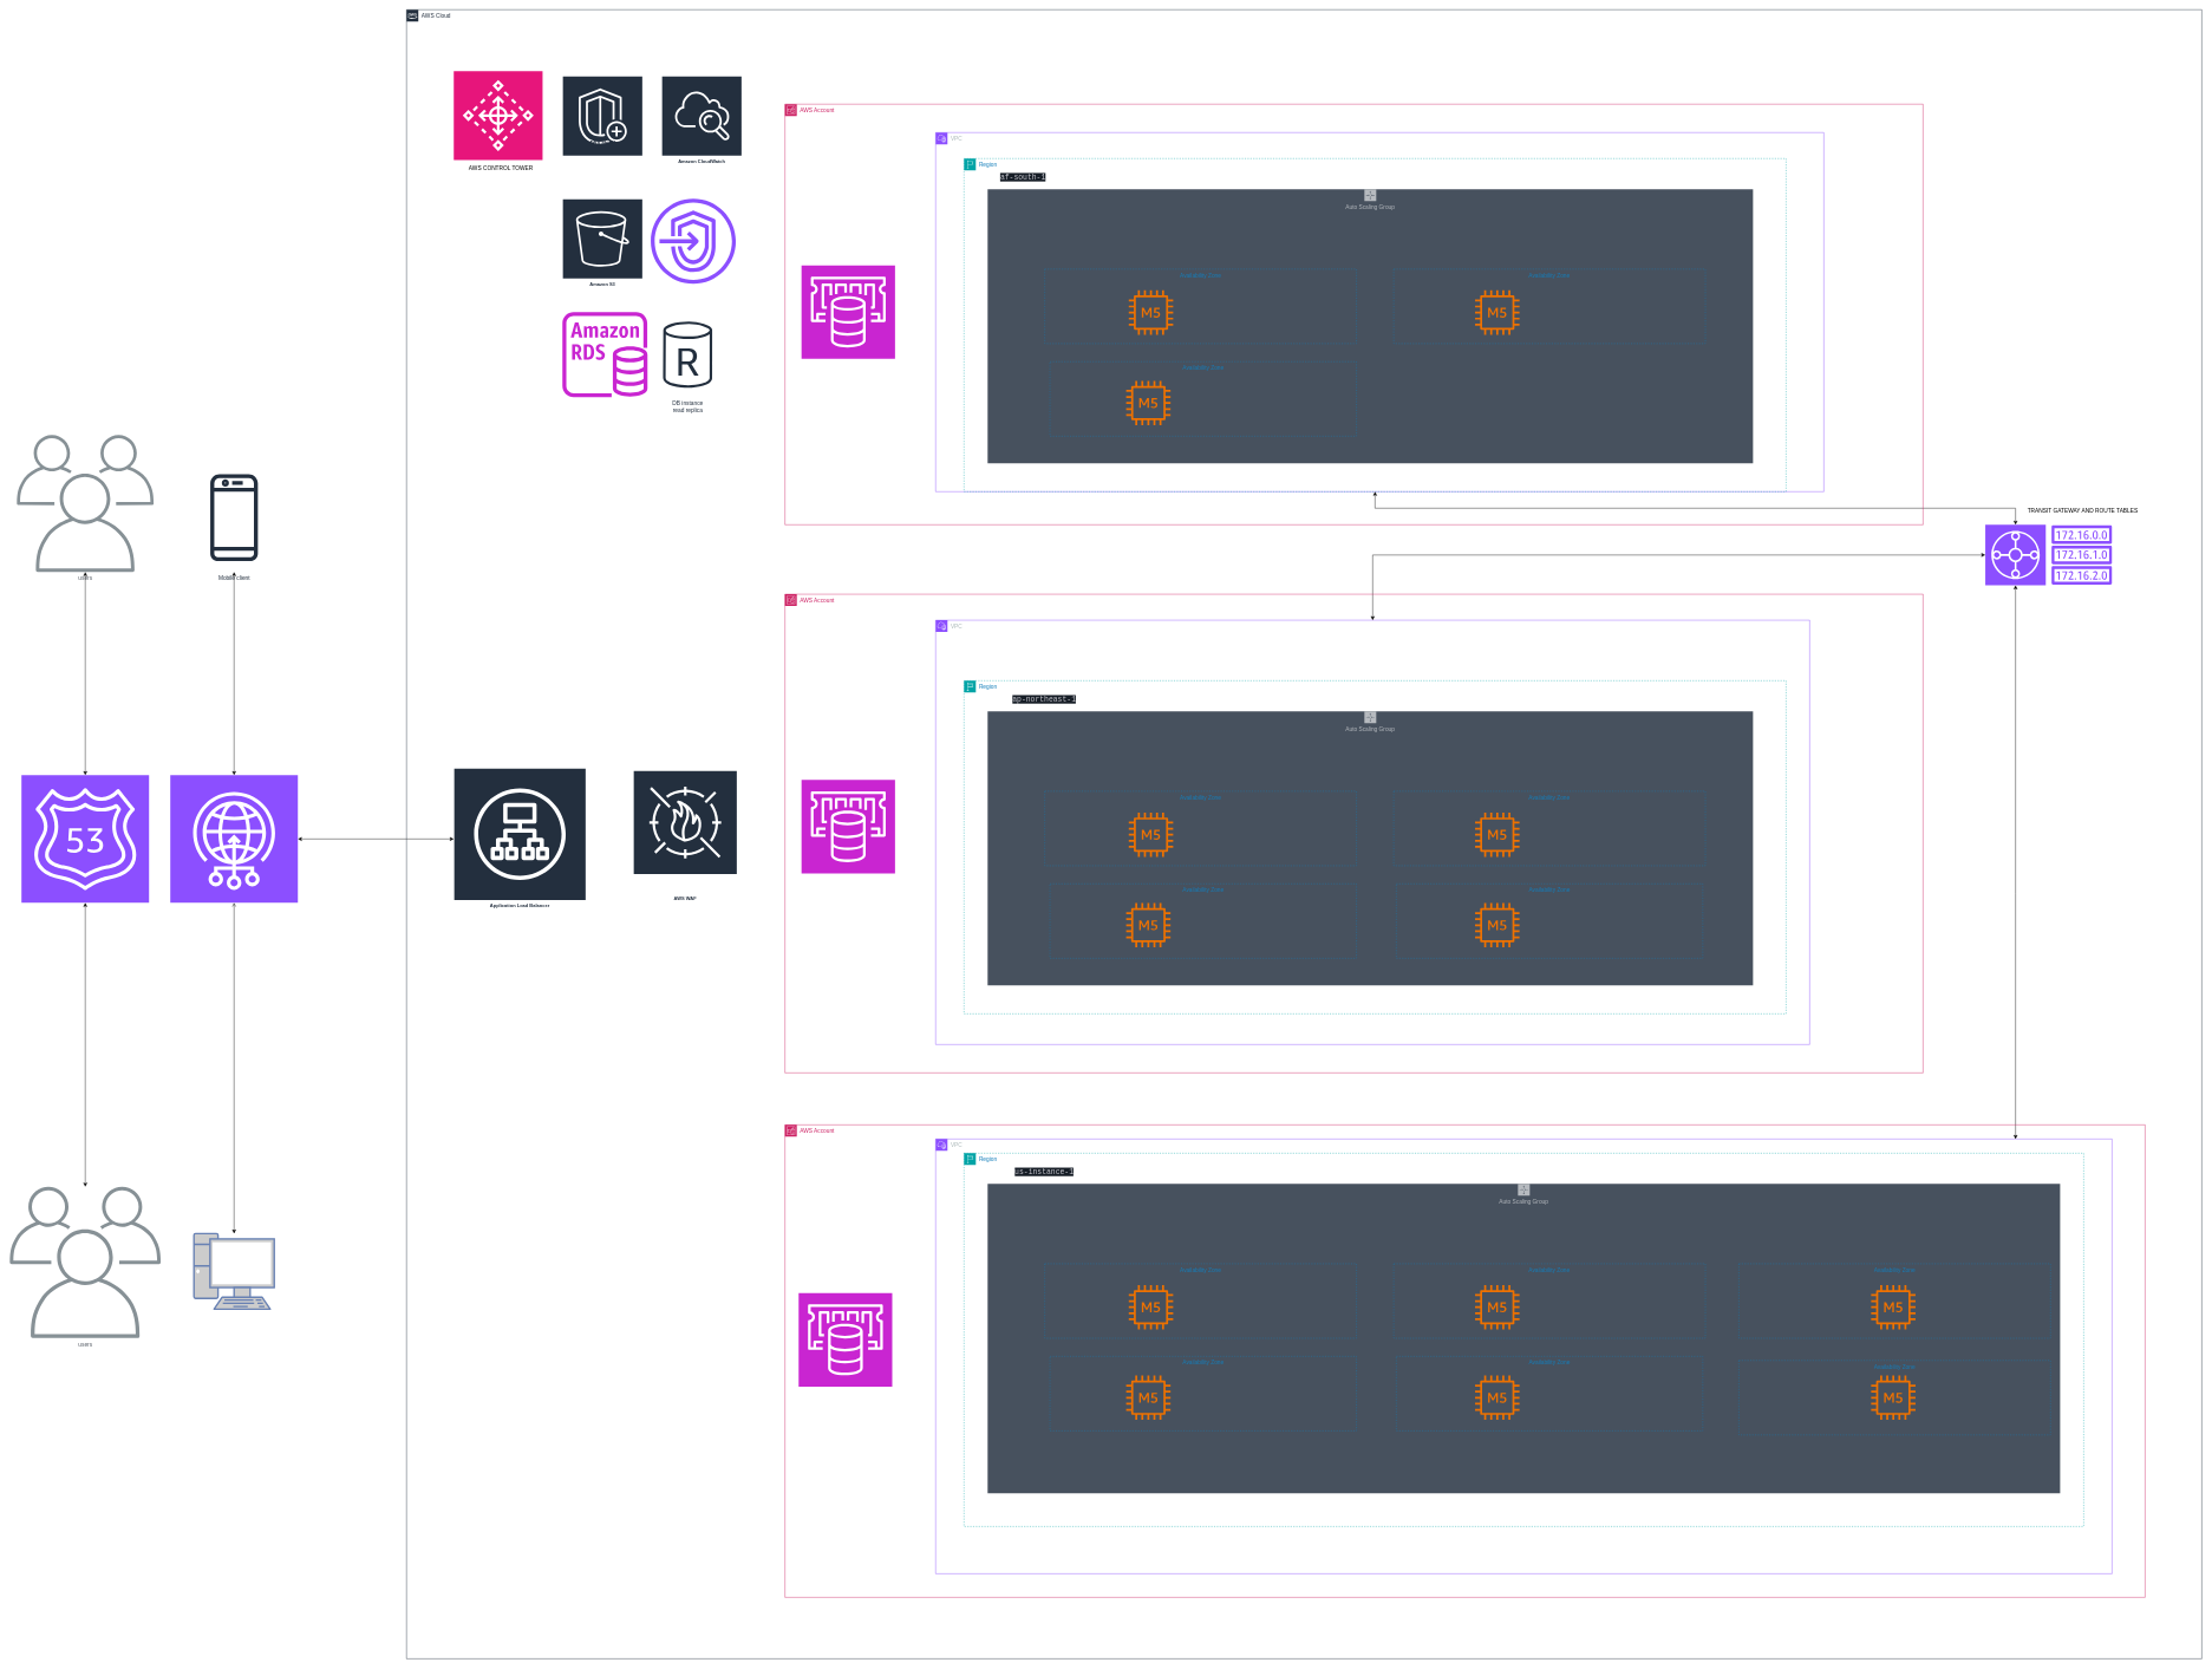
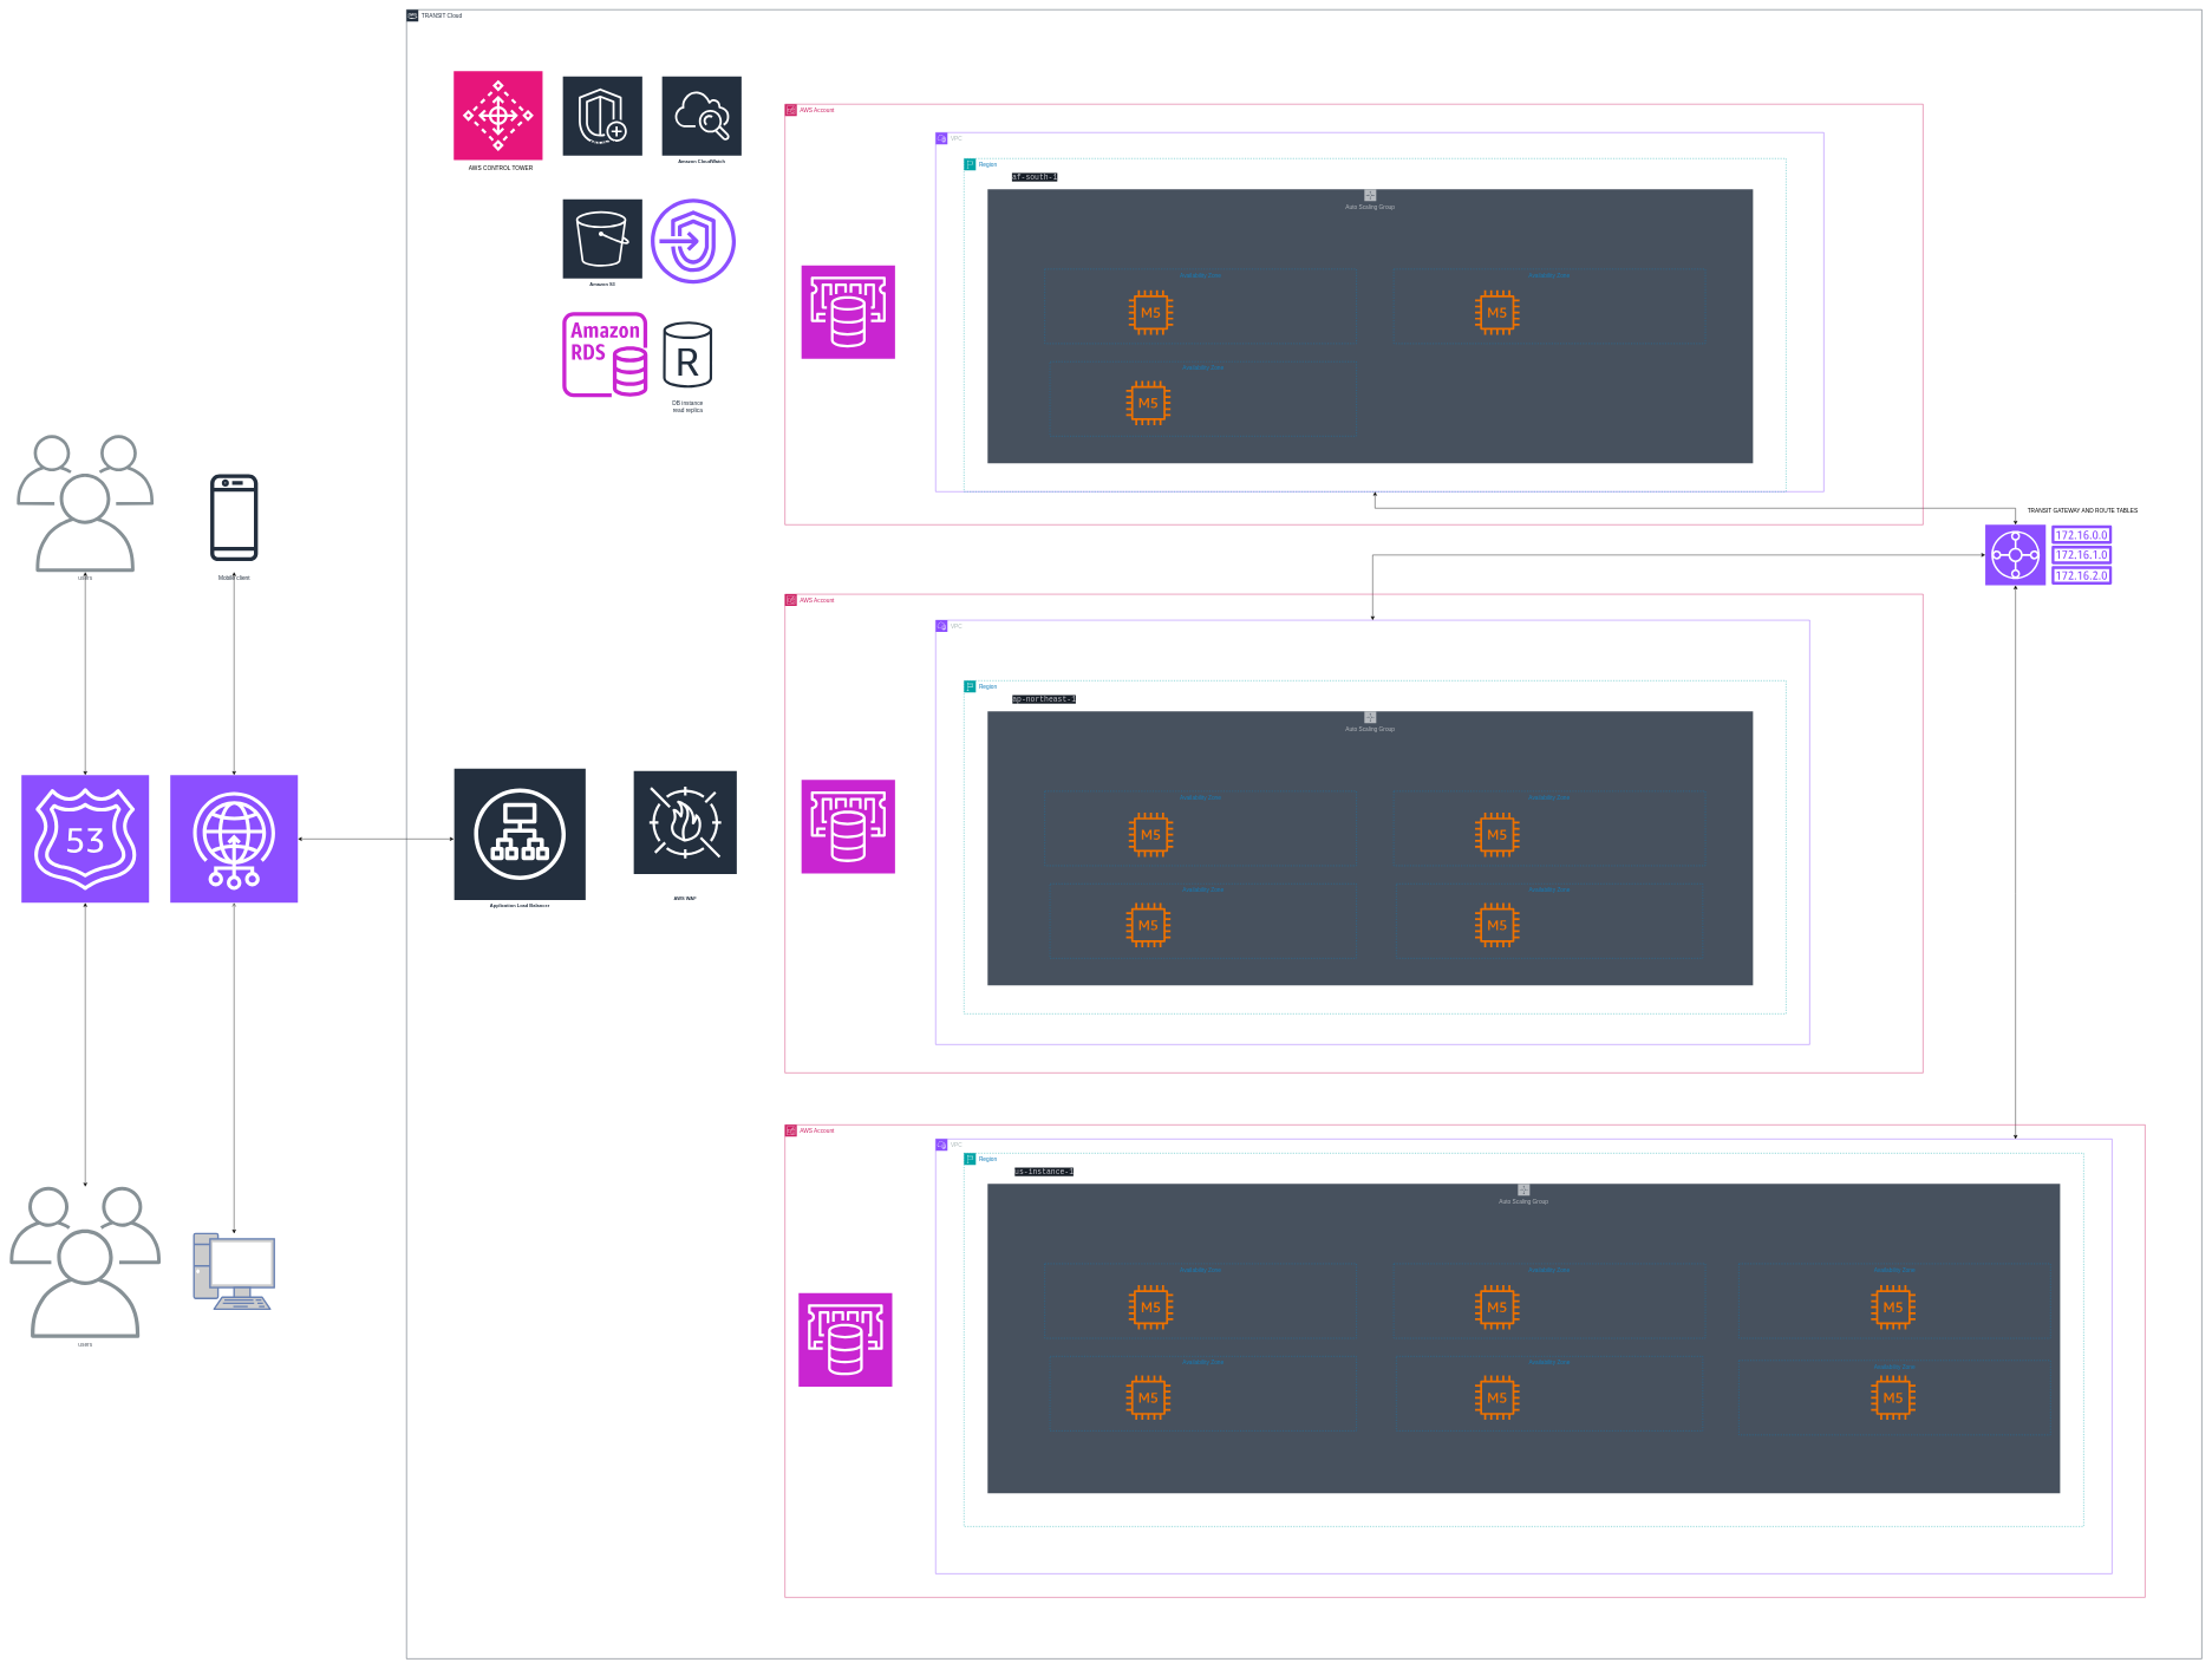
- <mxCell id="74" value="AWS Cloud" style="points=[[0,0],[0.25,0],[0.5,0],[0.75,0],[1,0],[1,0.25],[1,0.5],[1,0.75],[1,1],[0.75,1],[0.5,1],[0.25,1],[0,1],[0,0.75],[0,0.5],[0,0.25]];outlineConnect=0;gradientColor=none;html=1;whiteSpace=wrap;fontSize=12;fontStyle=0;container=1;pointerEvents=0;collapsible=0;recursiveResize=0;shape=mxgraph.aws4.group;grIcon=mxgraph.aws4.group_aws_cloud_alt;strokeColor=#232F3E;fillColor=none;verticalAlign=top;align=left;spacingLeft=30;fontColor=#232F3E;dashed=0;" vertex="1" parent="1"><mxGeometry x="860" y="20" width="3800" height="3490" as="geometry" /></mxCell>
+ <mxCell id="74" value="TRANSIT Cloud" style="points=[[0,0],[0.25,0],[0.5,0],[0.75,0],[1,0],[1,0.25],[1,0.5],[1,0.75],[1,1],[0.75,1],[0.5,1],[0.25,1],[0,1],[0,0.75],[0,0.5],[0,0.25]];outlineConnect=0;gradientColor=none;html=1;whiteSpace=wrap;fontSize=12;fontStyle=0;container=1;pointerEvents=0;collapsible=0;recursiveResize=0;shape=mxgraph.aws4.group;grIcon=mxgraph.aws4.group_aws_cloud_alt;strokeColor=#232F3E;fillColor=none;verticalAlign=top;align=left;spacingLeft=30;fontColor=#232F3E;dashed=0;" vertex="1" parent="1"><mxGeometry x="860" y="20" width="3800" height="3490" as="geometry" /></mxCell>
- <mxCell id="20" value="&lt;span style=&quot;color: rgb(198, 198, 205); font-family: Monaco, Menlo, Consolas, &amp;quot;Courier Prime&amp;quot;, Courier, &amp;quot;Courier New&amp;quot;, monospace; font-size: 16px; text-align: start; background-color: rgb(22, 29, 38);&quot;&gt;af-south-1&lt;/span&gt;" style="text;html=1;align=center;verticalAlign=middle;whiteSpace=wrap;rounded=0;" vertex="1" parent="11"><mxGeometry x="75" y="25" width="100" height="30" as="geometry" /></mxCell>
+ <mxCell id="20" value="&lt;span style=&quot;color: rgb(198, 198, 205); font-family: Monaco, Menlo, Consolas, &amp;quot;Courier Prime&amp;quot;, Courier, &amp;quot;Courier New&amp;quot;, monospace; font-size: 16px; text-align: start; background-color: rgb(22, 29, 38);&quot;&gt;af-south-1&lt;/span&gt;" style="text;html=1;align=center;verticalAlign=middle;whiteSpace=wrap;rounded=0;" vertex="1" parent="11"><mxGeometry x="100" y="25" width="100" height="30" as="geometry" /></mxCell>
